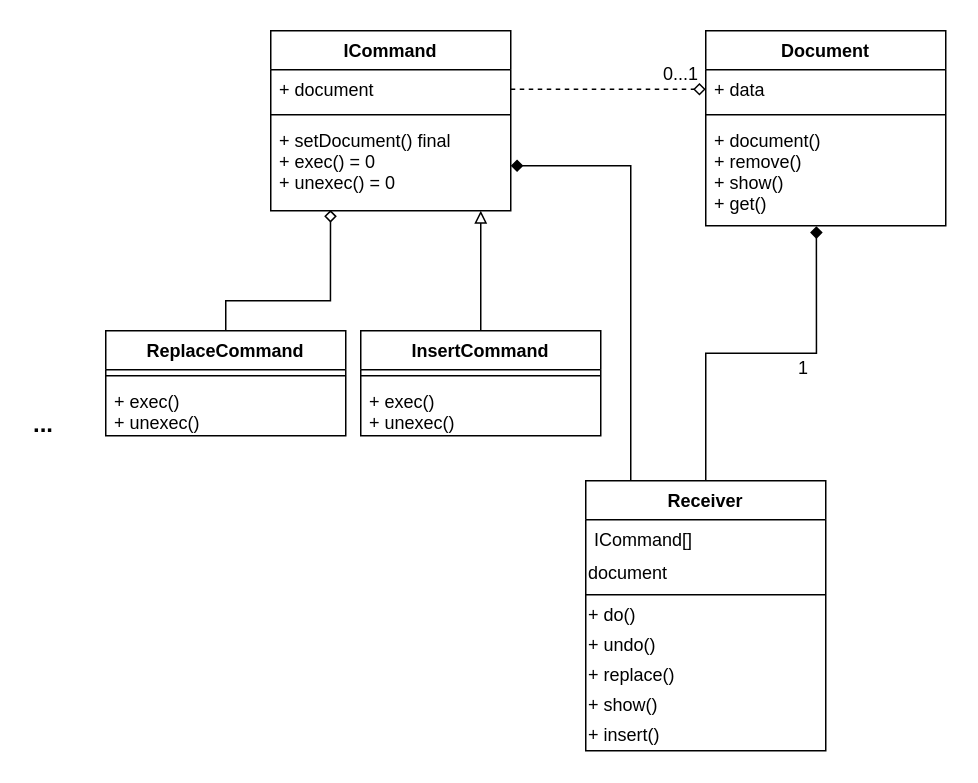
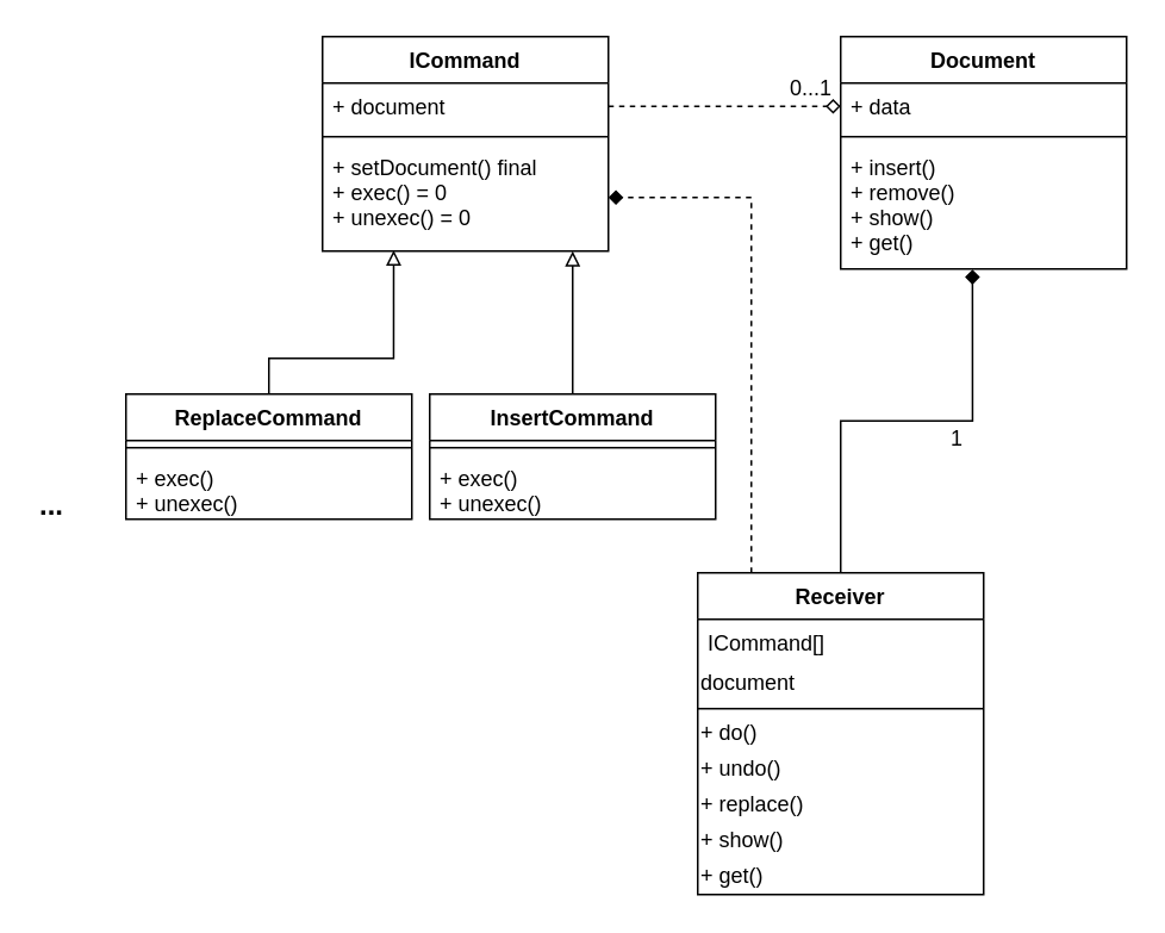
- <mxCell id="5" value="+ document()&#10;+ remove()&#10;+ show()&#10;+ get()&#10;" style="text;strokeColor=none;fillColor=none;align=left;verticalAlign=top;spacingLeft=4;spacingRight=4;overflow=hidden;rotatable=0;points=[[0,0.5],[1,0.5]];portConstraint=eastwest;" vertex="1" parent="2"><mxGeometry y="60" width="160" height="70" as="geometry" /></mxCell>
+ <mxCell id="5" value="+ insert()&#10;+ remove()&#10;+ show()&#10;+ get()&#10;" style="text;strokeColor=none;fillColor=none;align=left;verticalAlign=top;spacingLeft=4;spacingRight=4;overflow=hidden;rotatable=0;points=[[0,0.5],[1,0.5]];portConstraint=eastwest;" vertex="1" parent="2"><mxGeometry y="60" width="160" height="70" as="geometry" /></mxCell>
- <mxCell id="11" style="edgeStyle=orthogonalEdgeStyle;rounded=0;orthogonalLoop=1;jettySize=auto;html=1;endArrow=diamond;endFill=0;entryX=0.249;entryY=0.992;entryDx=0;entryDy=0;entryPerimeter=0;" edge="1" parent="1" source="12" target="10"><mxGeometry relative="1" as="geometry"><mxPoint x="201" y="143" as="targetPoint" /><Array as="points"><mxPoint x="150" y="200" /><mxPoint x="220" y="200" /></Array></mxGeometry></mxCell>
+ <mxCell id="11" style="edgeStyle=orthogonalEdgeStyle;rounded=0;orthogonalLoop=1;jettySize=auto;html=1;endArrow=block;endFill=0;entryX=0.249;entryY=0.992;entryDx=0;entryDy=0;entryPerimeter=0;" edge="1" parent="1" source="12" target="10"><mxGeometry relative="1" as="geometry"><mxPoint x="201" y="143" as="targetPoint" /><Array as="points"><mxPoint x="150" y="200" /><mxPoint x="220" y="200" /></Array></mxGeometry></mxCell>
- <mxCell id="21" style="edgeStyle=orthogonalEdgeStyle;rounded=0;orthogonalLoop=1;jettySize=auto;html=1;entryX=1;entryY=0.5;entryDx=0;entryDy=0;endArrow=diamond;endFill=1;" edge="1" parent="1" source="22" target="10"><mxGeometry relative="1" as="geometry"><Array as="points"><mxPoint x="420" y="110" /></Array></mxGeometry></mxCell>
+ <mxCell id="21" style="edgeStyle=orthogonalEdgeStyle;rounded=0;orthogonalLoop=1;jettySize=auto;html=1;entryX=1;entryY=0.5;entryDx=0;entryDy=0;endArrow=diamond;endFill=1;dashed=1;" edge="1" parent="1" source="22" target="10"><mxGeometry relative="1" as="geometry"><Array as="points"><mxPoint x="420" y="110" /></Array></mxGeometry></mxCell>
- <mxCell id="30" value="+ insert()" style="text;html=1;resizable=0;points=[];autosize=1;align=left;verticalAlign=top;spacingTop=-4;" vertex="1" parent="22"><mxGeometry y="160" width="160" height="20" as="geometry" /></mxCell>
+ <mxCell id="30" value="+ get()" style="text;html=1;resizable=0;points=[];autosize=1;align=left;verticalAlign=top;spacingTop=-4;" vertex="1" parent="22"><mxGeometry y="160" width="160" height="20" as="geometry" /></mxCell>
